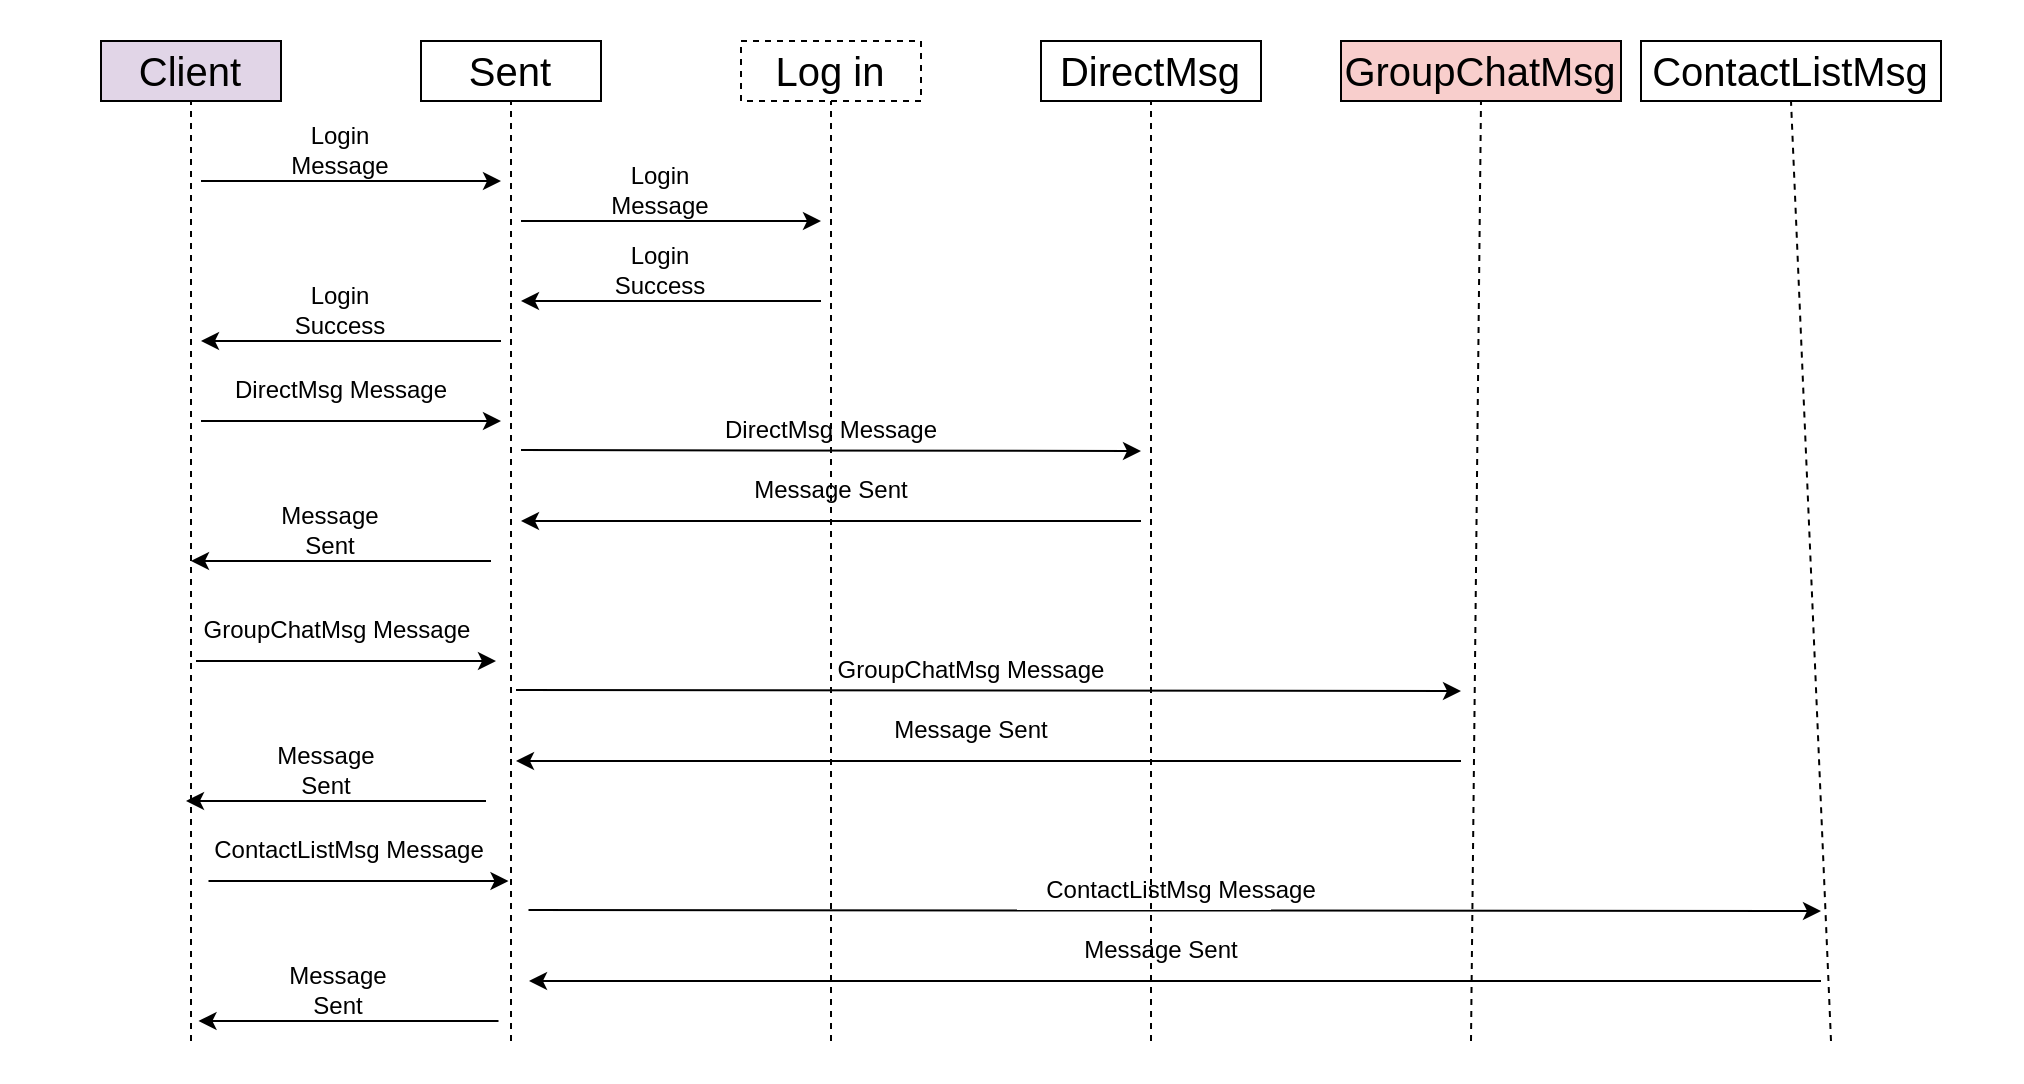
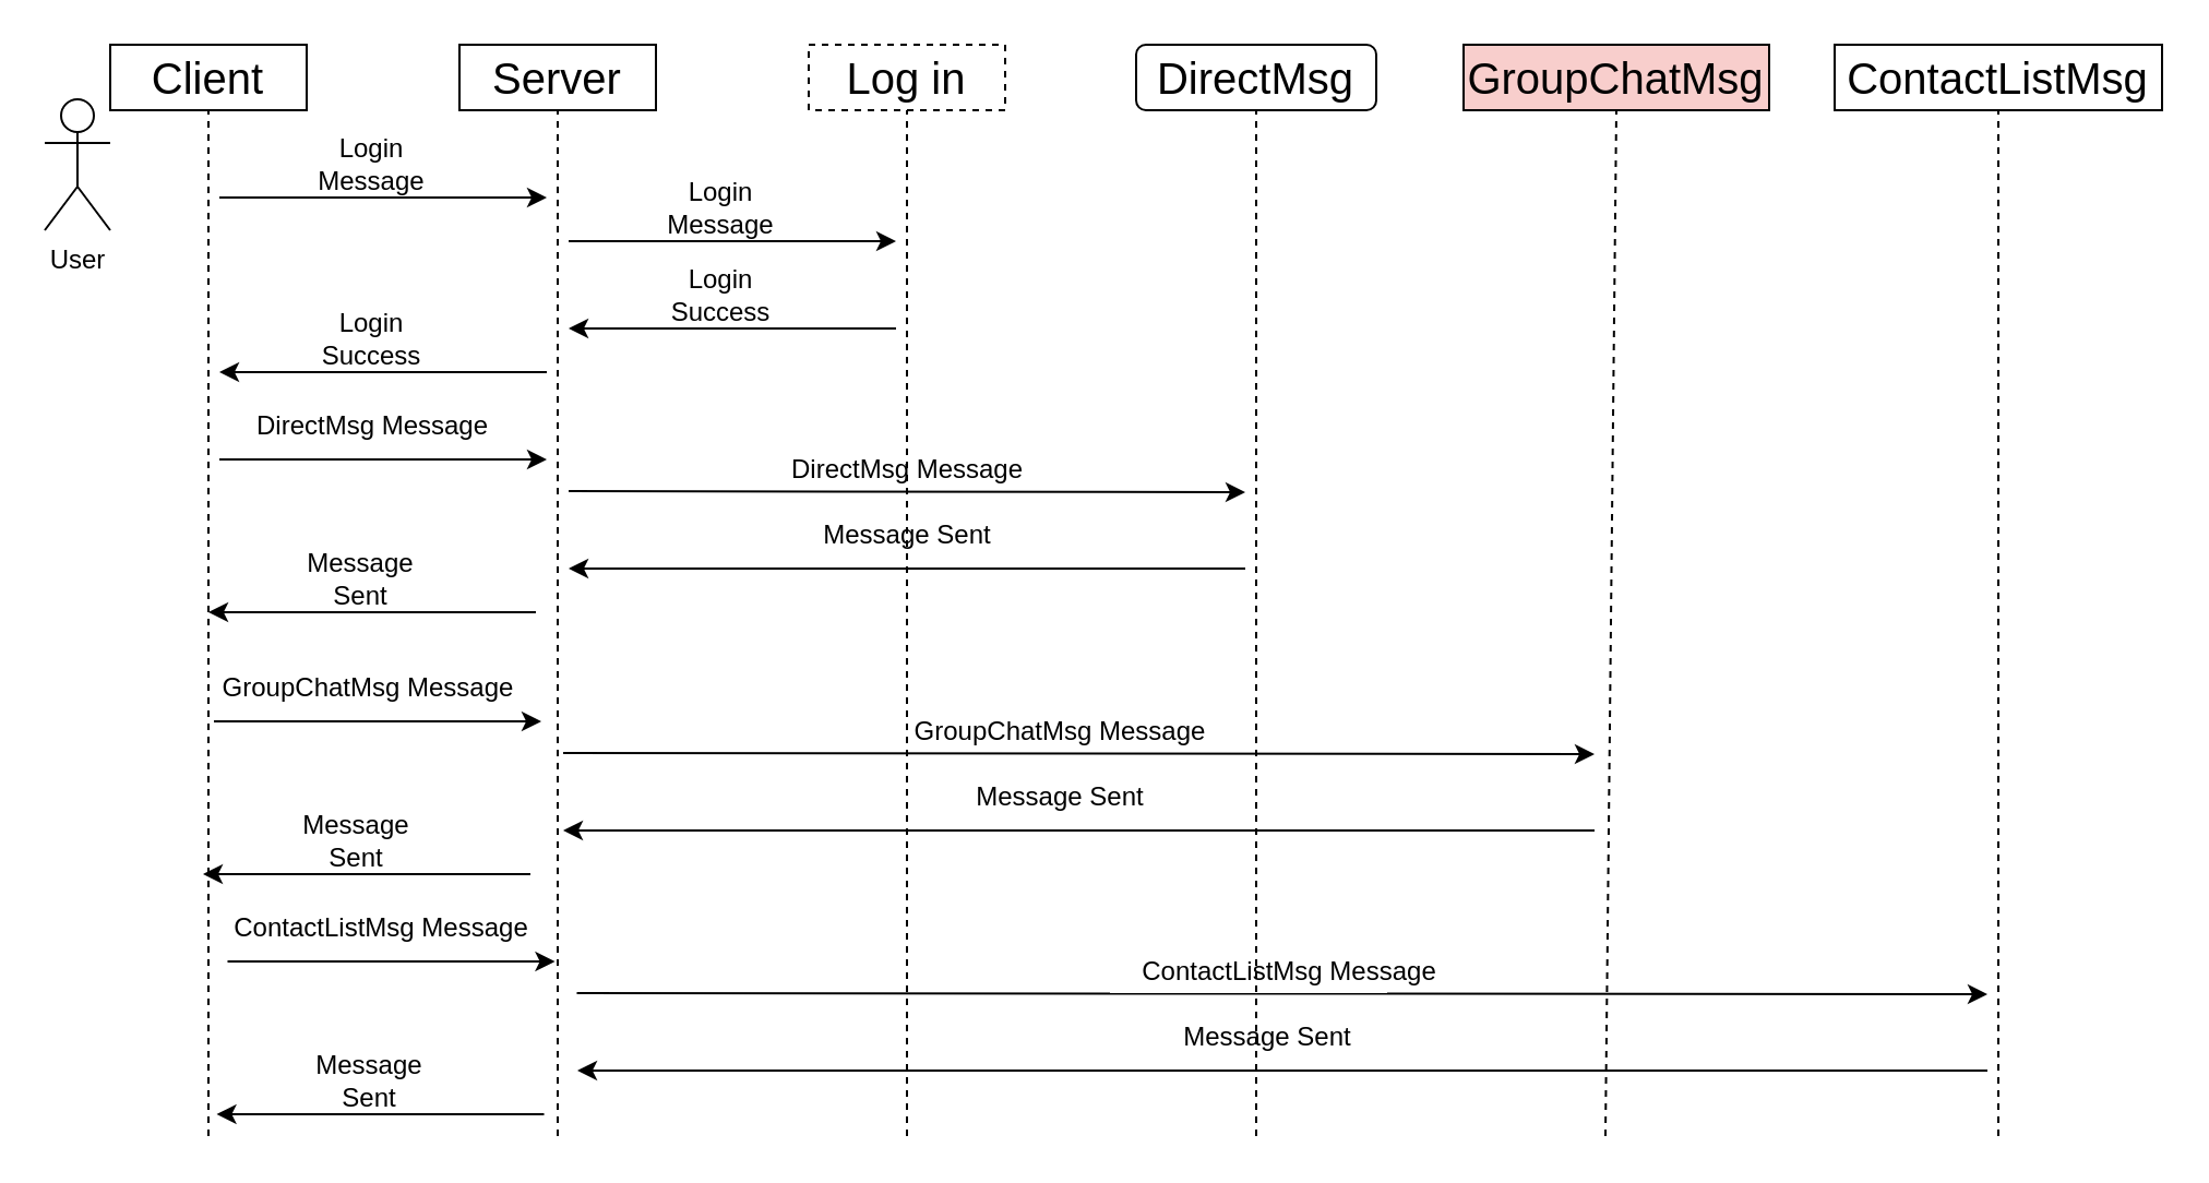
- <mxCell id="2" value="&lt;font style=&quot;font-size: 20px;&quot;&gt;Client&lt;/font&gt;" style="rounded=0;whiteSpace=wrap;html=1;fillColor=#e1d5e7;" vertex="1" parent="1"><mxGeometry x="50" y="20" width="90" height="30" as="geometry" /></mxCell>
+ <mxCell id="2" value="&lt;font style=&quot;font-size: 20px;&quot;&gt;Client&lt;/font&gt;" style="rounded=0;whiteSpace=wrap;html=1;" vertex="1" parent="1"><mxGeometry x="50" y="20" width="90" height="30" as="geometry" /></mxCell>
- <mxCell id="4" value="&lt;font style=&quot;font-size: 20px;&quot;&gt;Sent&lt;/font&gt;" style="rounded=0;whiteSpace=wrap;html=1;" vertex="1" parent="1"><mxGeometry x="210" y="20" width="90" height="30" as="geometry" /></mxCell>
+ <mxCell id="4" value="&lt;font style=&quot;font-size: 20px;&quot;&gt;Server&lt;/font&gt;" style="rounded=0;whiteSpace=wrap;html=1;" vertex="1" parent="1"><mxGeometry x="210" y="20" width="90" height="30" as="geometry" /></mxCell>
- <mxCell id="8" value="&lt;span style=&quot;font-size: 20px;&quot;&gt;DirectMsg&lt;/span&gt;" style="rounded=0;whiteSpace=wrap;html=1;" vertex="1" parent="1"><mxGeometry x="520" y="20" width="110" height="30" as="geometry" /></mxCell>
+ <mxCell id="8" value="&lt;span style=&quot;font-size: 20px;&quot;&gt;DirectMsg&lt;/span&gt;" style="whiteSpace=wrap;html=1;rounded=1;" vertex="1" parent="1"><mxGeometry x="520" y="20" width="110" height="30" as="geometry" /></mxCell>
- <mxCell id="12" value="&lt;font style=&quot;font-size: 20px;&quot;&gt;ContactListMsg&lt;/font&gt;" style="rounded=0;whiteSpace=wrap;html=1;" vertex="1" parent="1"><mxGeometry x="820" y="20" width="150" height="30" as="geometry" /></mxCell>
+ <mxCell id="12" value="&lt;font style=&quot;font-size: 20px;&quot;&gt;ContactListMsg&lt;/font&gt;" style="rounded=0;whiteSpace=wrap;html=1;" vertex="1" parent="1"><mxGeometry x="840" y="20" width="150" height="30" as="geometry" /></mxCell>
+ <mxCell id="46" value="User&lt;div&gt;&lt;br&gt;&lt;/div&gt;" style="shape=umlActor;verticalLabelPosition=bottom;verticalAlign=top;html=1;outlineConnect=0;" vertex="1" parent="1"><mxGeometry y="45" width="30" height="60" as="geometry" x="20" /></mxCell>
